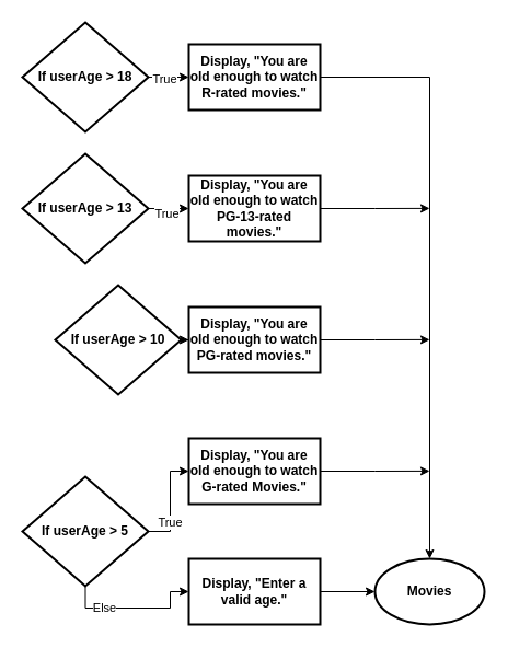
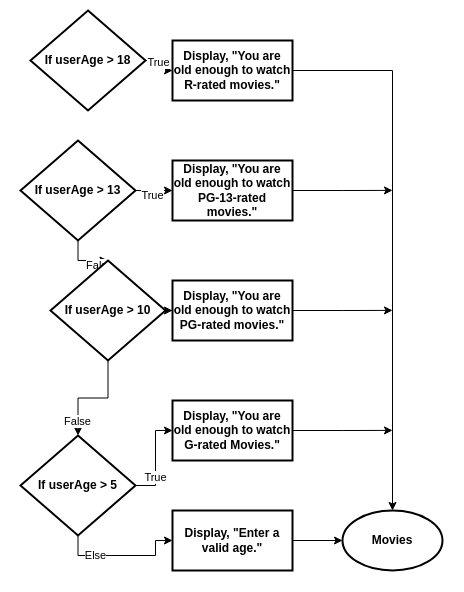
- <mxCell id="4" value="&lt;b&gt;If userAge &amp;gt; 18&lt;/b&gt;" style="strokeWidth=2;html=1;shape=mxgraph.flowchart.decision;whiteSpace=wrap;" vertex="1" parent="1"><mxGeometry x="20" y="20" width="115" height="100" as="geometry" /></mxCell>
+ <mxCell id="4" value="&lt;b&gt;If userAge &amp;gt; 18&lt;/b&gt;" style="strokeWidth=2;html=1;shape=mxgraph.flowchart.decision;whiteSpace=wrap;" vertex="1" parent="1"><mxGeometry x="30" y="10" width="115" height="100" as="geometry" /></mxCell>
+ <mxCell id="5" value="" style="edgeStyle=orthogonalEdgeStyle;rounded=0;orthogonalLoop=1;jettySize=auto;html=1;" edge="1" parent="1" source="9" target="14"><mxGeometry relative="1" as="geometry" /></mxCell>
+ <mxCell id="6" value="False" style="edgeLabel;html=1;align=center;verticalAlign=middle;resizable=0;points=[];" vertex="1" connectable="0" parent="5"><mxGeometry x="0.627" y="-3" relative="1" as="geometry"><mxPoint y="1" as="offset" /></mxGeometry></mxCell>
+ <mxCell id="10" value="" style="edgeStyle=orthogonalEdgeStyle;rounded=0;orthogonalLoop=1;jettySize=auto;html=1;" edge="1" parent="1" source="14" target="19"><mxGeometry relative="1" as="geometry" /></mxCell>
+ <mxCell id="11" value="False" style="edgeLabel;html=1;align=center;verticalAlign=middle;resizable=0;points=[];" vertex="1" connectable="0" parent="10"><mxGeometry x="0.716" y="-1" relative="1" as="geometry"><mxPoint as="offset" /></mxGeometry></mxCell>
